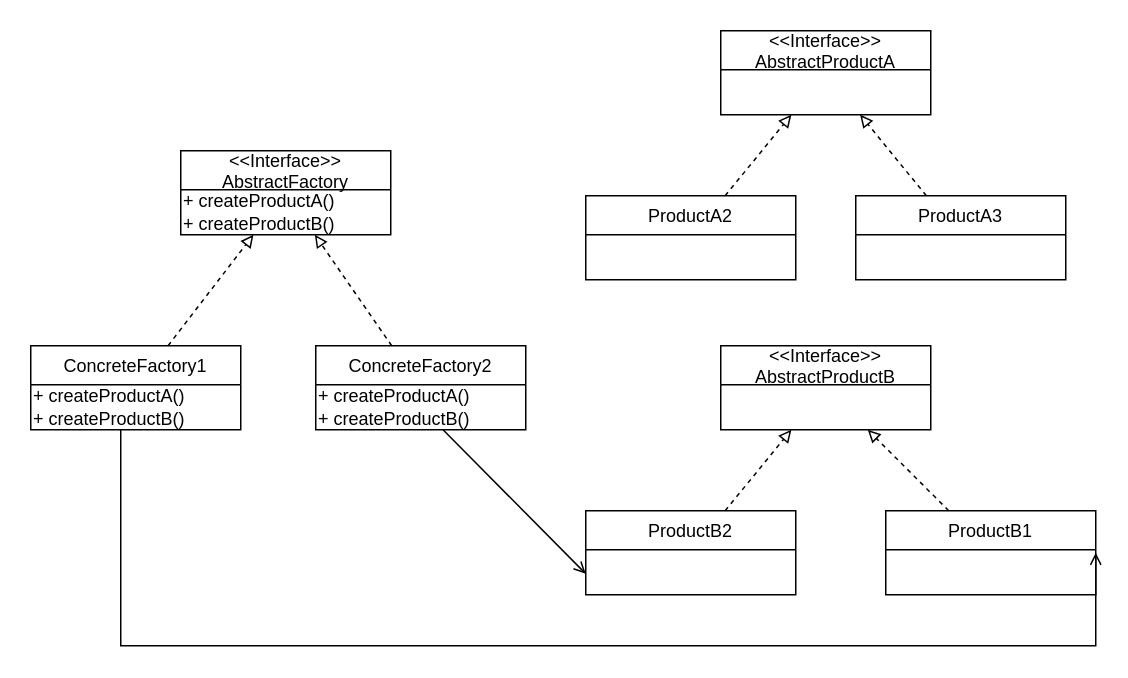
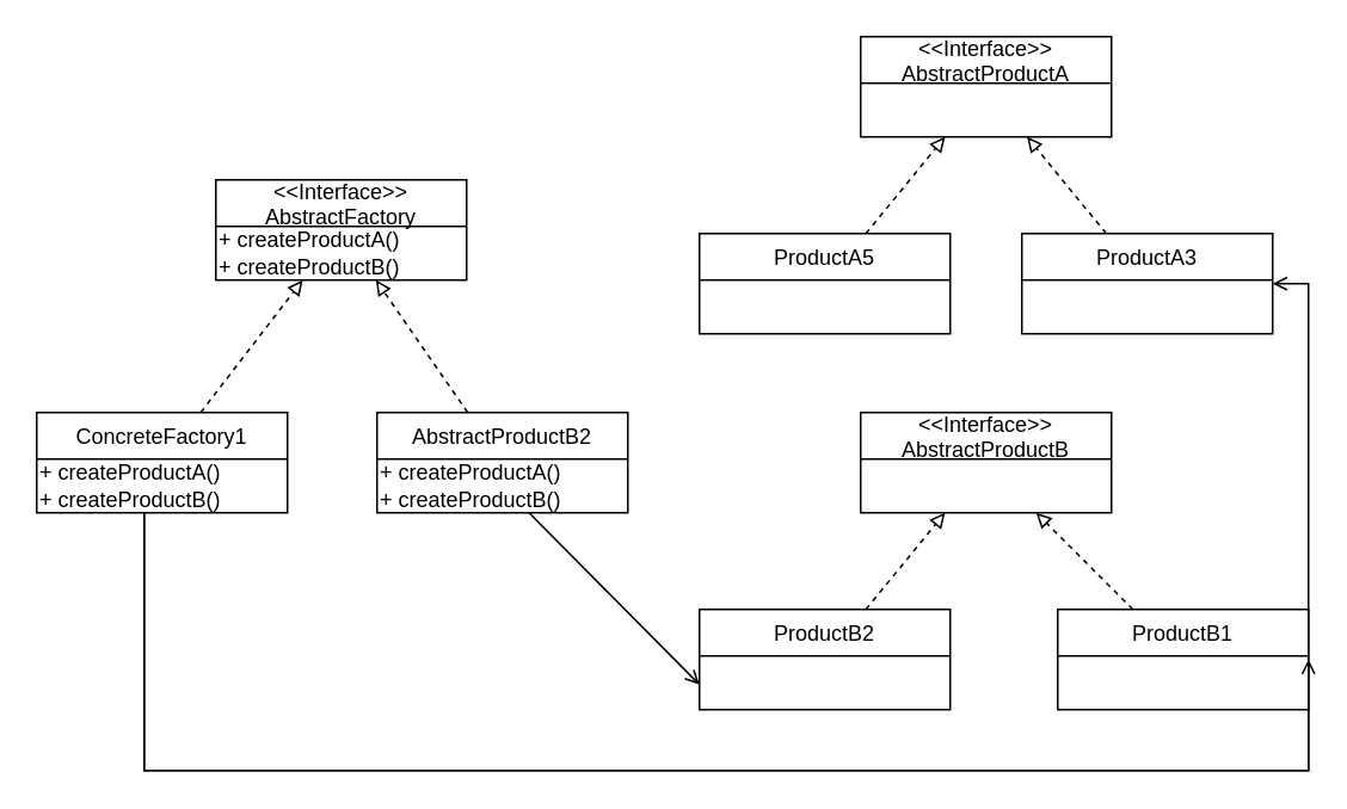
- <mxCell id="13" value="ProductA2" style="swimlane;fontStyle=0;childLayout=stackLayout;horizontal=1;startSize=26;fillColor=none;horizontalStack=0;resizeParent=1;resizeParentMax=0;resizeLast=0;collapsible=1;marginBottom=0;" vertex="1" parent="1"><mxGeometry x="390" y="130" width="140" height="56" as="geometry" /></mxCell>
+ <mxCell id="13" value="ProductA5" style="swimlane;fontStyle=0;childLayout=stackLayout;horizontal=1;startSize=26;fillColor=none;horizontalStack=0;resizeParent=1;resizeParentMax=0;resizeLast=0;collapsible=1;marginBottom=0;" vertex="1" parent="1"><mxGeometry x="390" y="130" width="140" height="56" as="geometry" /></mxCell>
+ <mxCell id="5" style="edgeStyle=orthogonalEdgeStyle;rounded=0;orthogonalLoop=1;jettySize=auto;html=1;entryX=1;entryY=0.5;entryDx=0;entryDy=0;endArrow=open;endFill=0;" edge="1" parent="1" source="6" target="15"><mxGeometry relative="1" as="geometry"><Array as="points"><mxPoint x="80" y="430" /><mxPoint x="730" y="430" /><mxPoint x="730" y="158" /></Array></mxGeometry></mxCell>
- <mxCell id="9" value="ConcreteFactory2" style="swimlane;fontStyle=0;childLayout=stackLayout;horizontal=1;startSize=26;fillColor=none;horizontalStack=0;resizeParent=1;resizeParentMax=0;resizeLast=0;collapsible=1;marginBottom=0;" vertex="1" parent="1"><mxGeometry x="210" y="230" width="140" height="56" as="geometry" /></mxCell>
+ <mxCell id="9" value="AbstractProductB2" style="swimlane;fontStyle=0;childLayout=stackLayout;horizontal=1;startSize=26;fillColor=none;horizontalStack=0;resizeParent=1;resizeParentMax=0;resizeLast=0;collapsible=1;marginBottom=0;" vertex="1" parent="1"><mxGeometry x="210" y="230" width="140" height="56" as="geometry" /></mxCell>
